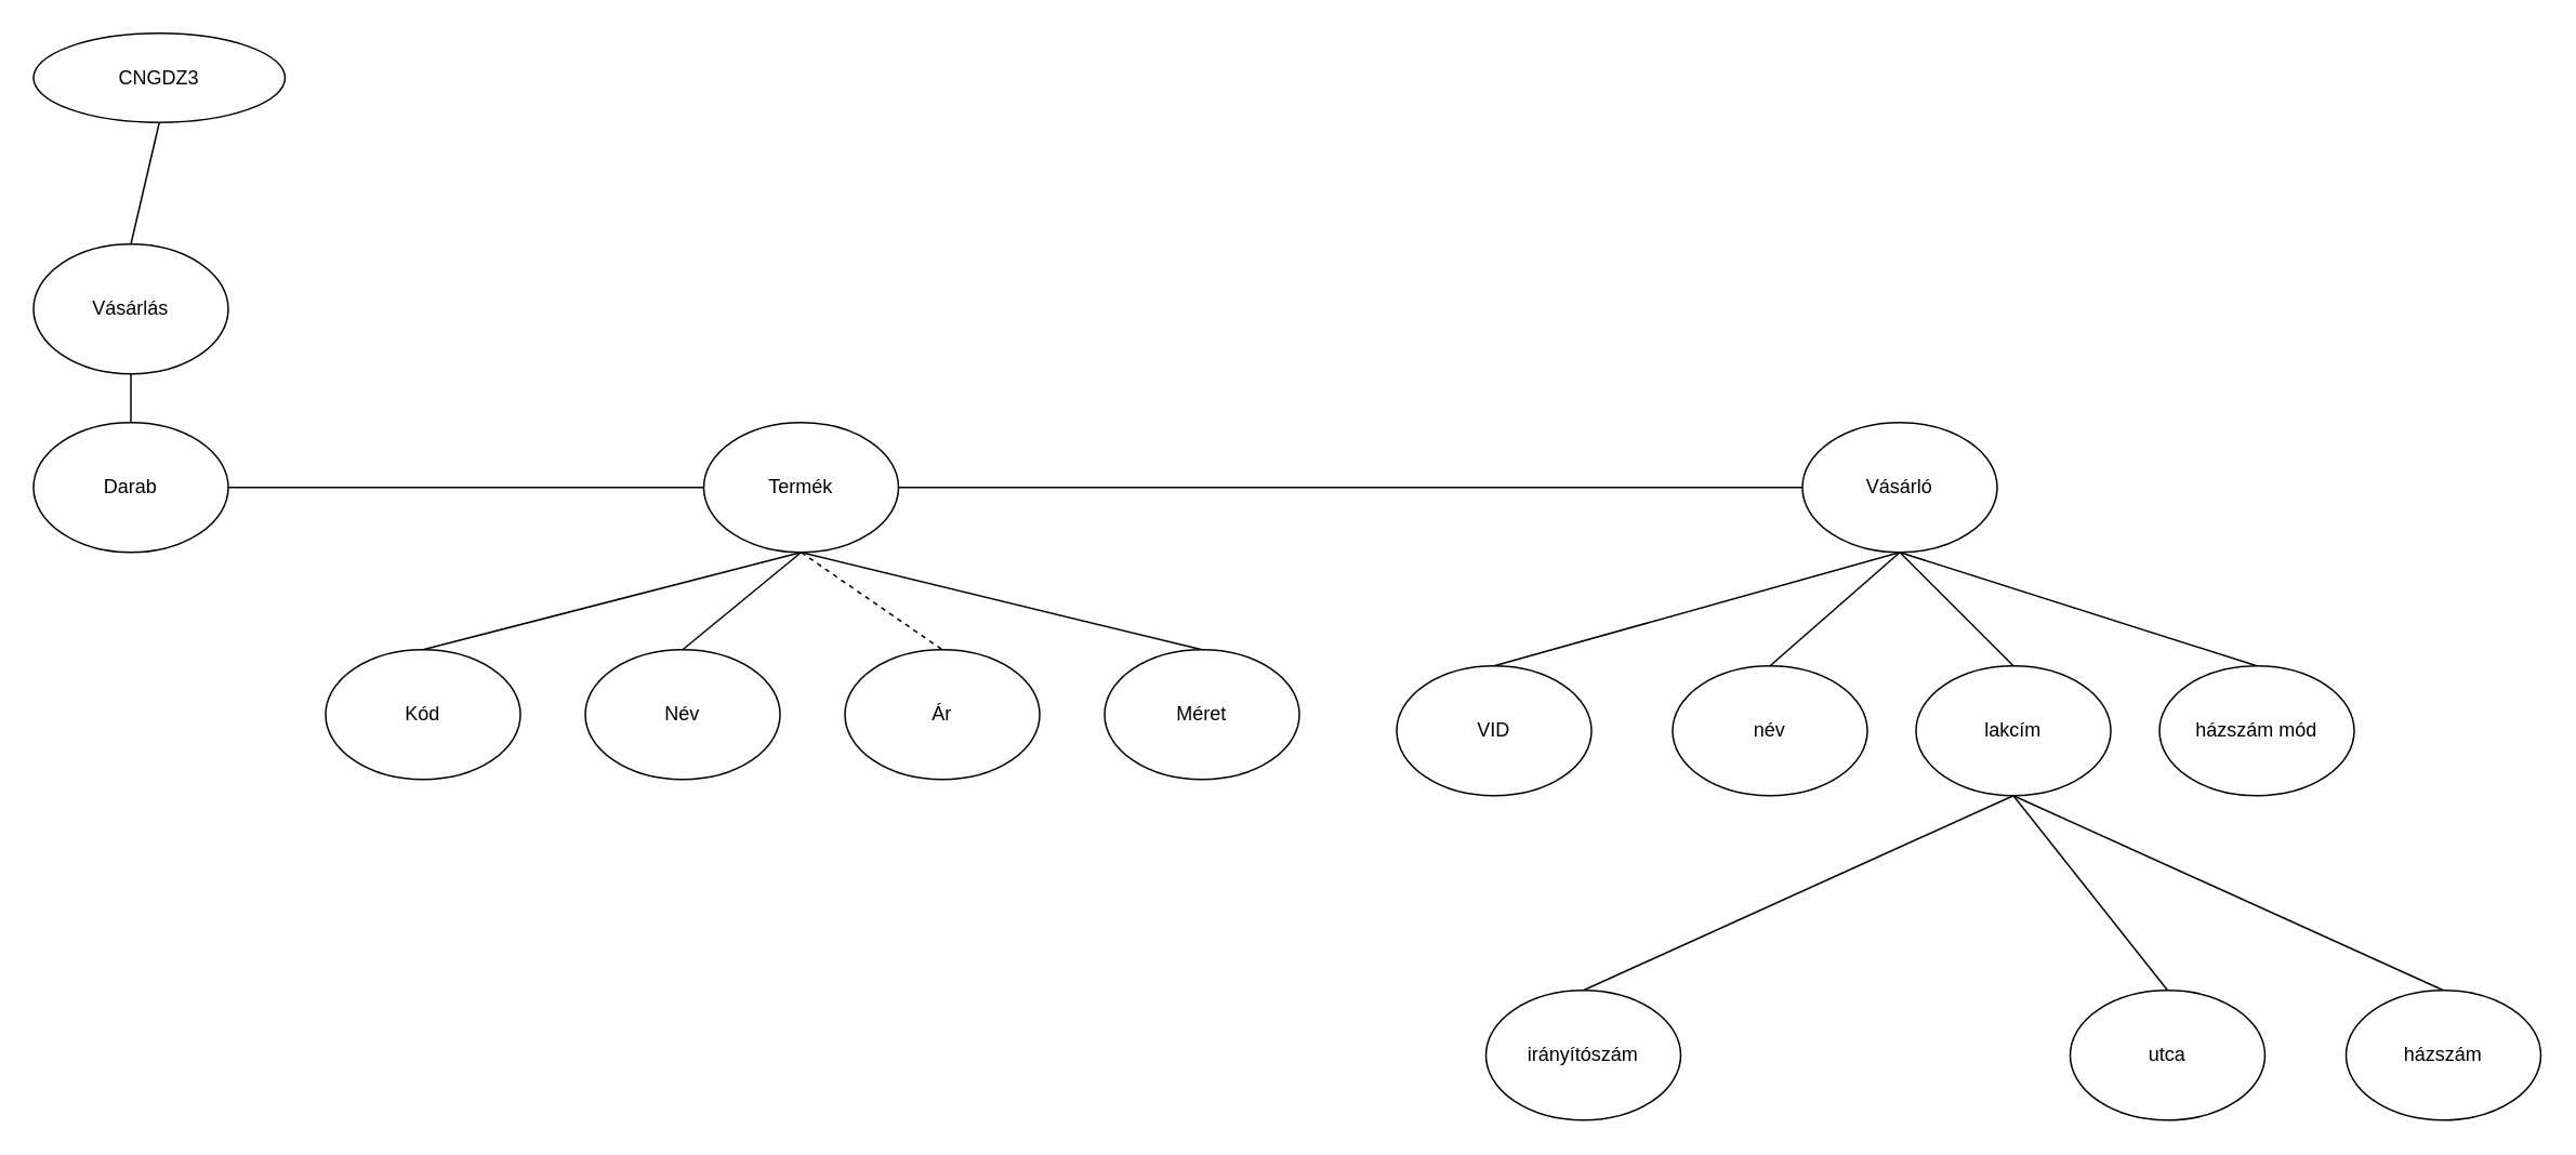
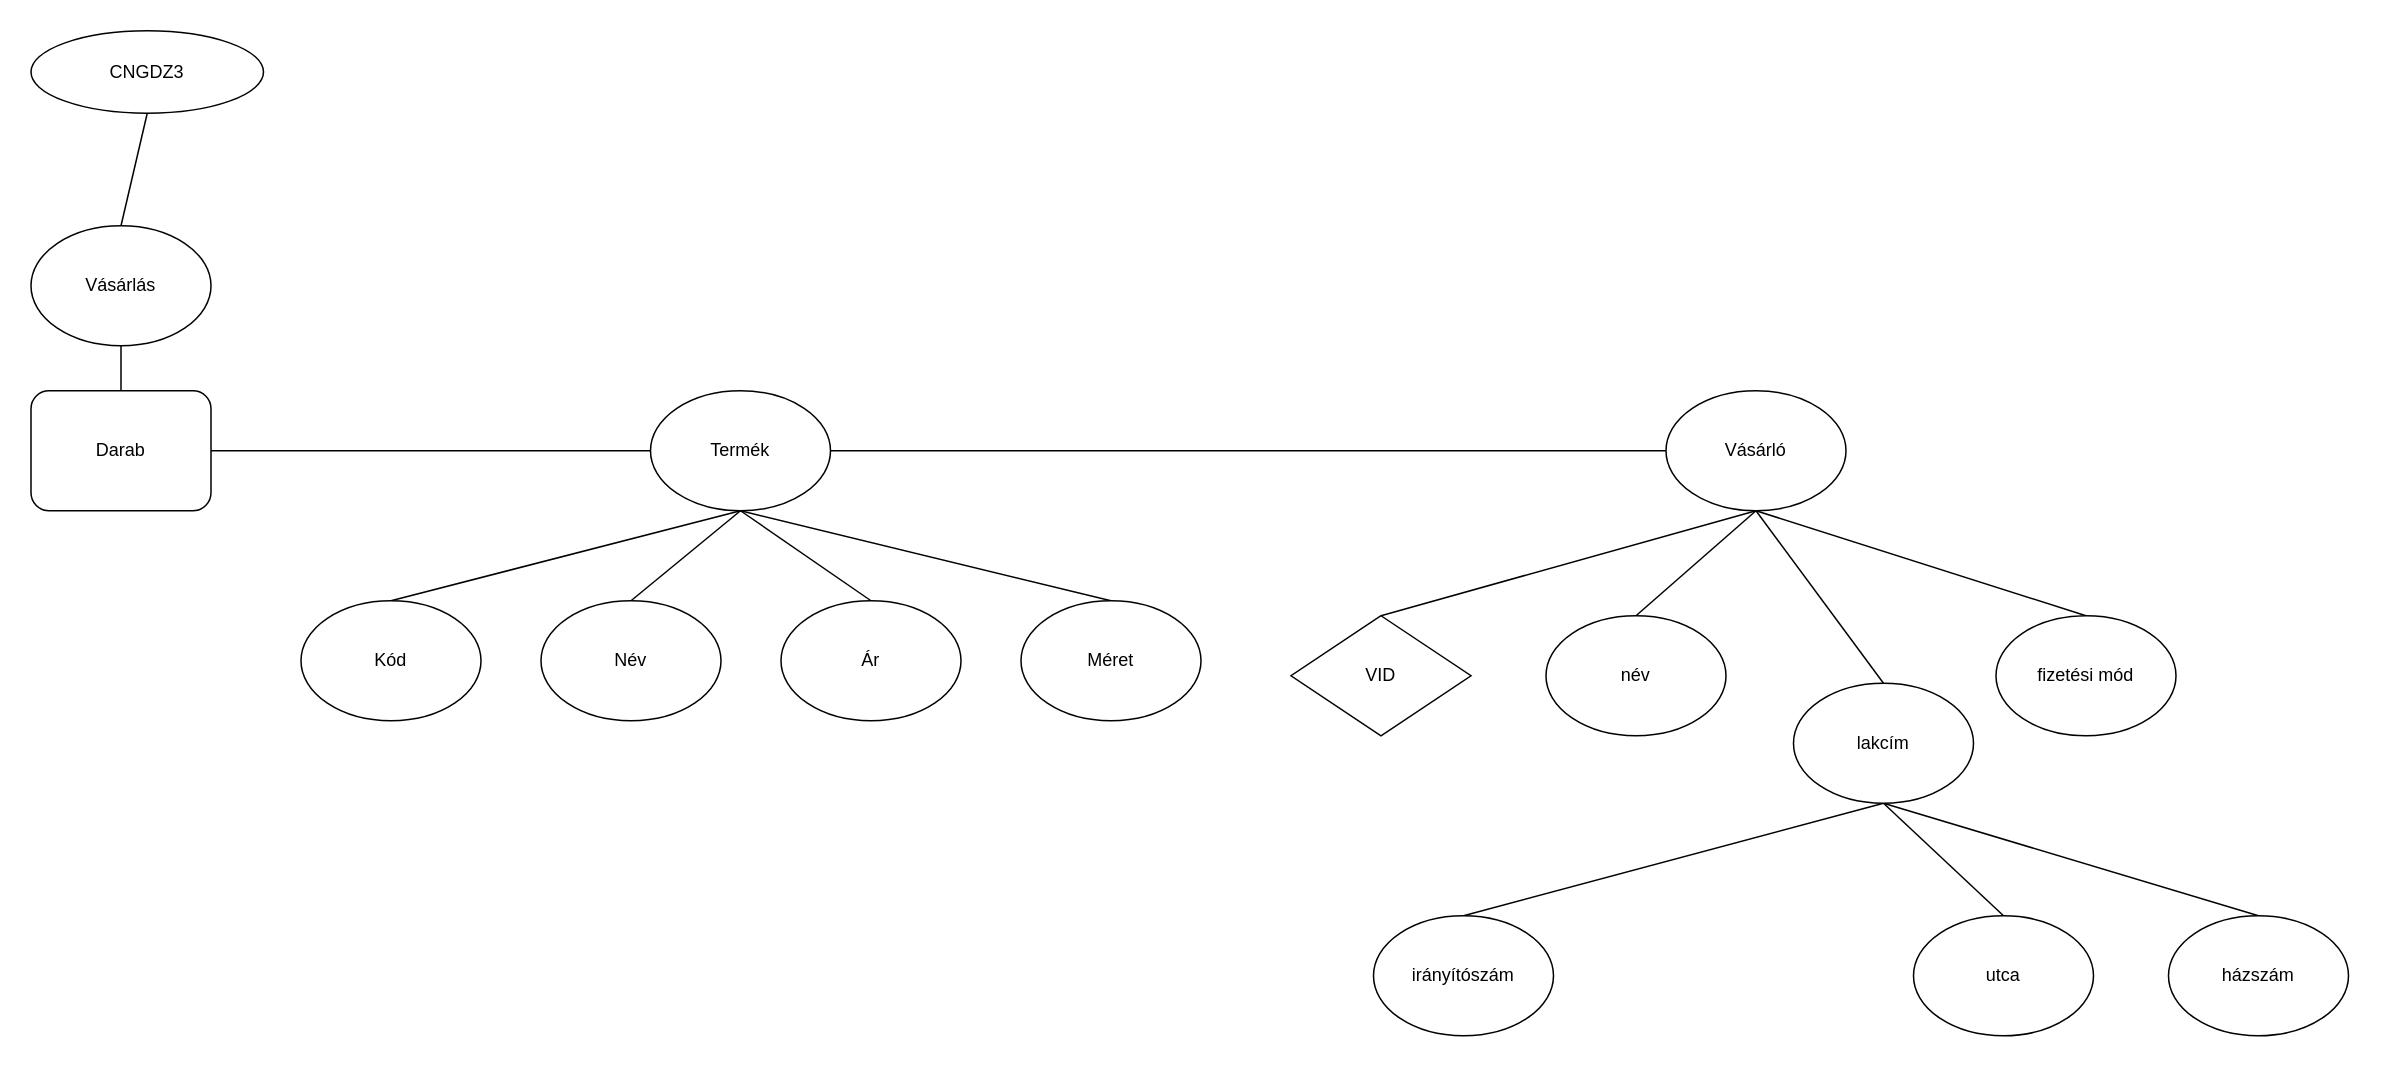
- <mxCell id="13" value="Darab" style="ellipse;whiteSpace=wrap;html=1;" parent="1" vertex="1"><mxGeometry y="260" width="120" height="80" as="geometry" x="20" /></mxCell>
+ <mxCell id="13" value="Darab" style="whiteSpace=wrap;html=1;rounded=1;" parent="1" vertex="1"><mxGeometry y="260" width="120" height="80" as="geometry" x="20" /></mxCell>
- <mxCell id="7" style="rounded=0;orthogonalLoop=1;jettySize=auto;html=1;exitX=0.5;exitY=1;exitDx=0;exitDy=0;entryX=0.5;entryY=0;entryDx=0;entryDy=0;endArrow=none;endFill=0;dashed=1;" parent="1" source="11" target="16" edge="1"><mxGeometry relative="1" as="geometry" /></mxCell>
+ <mxCell id="7" style="rounded=0;orthogonalLoop=1;jettySize=auto;html=1;exitX=0.5;exitY=1;exitDx=0;exitDy=0;entryX=0.5;entryY=0;entryDx=0;entryDy=0;endArrow=none;endFill=0;" parent="1" source="11" target="16" edge="1"><mxGeometry relative="1" as="geometry" /></mxCell>
- <mxCell id="23" value="VID" style="ellipse;whiteSpace=wrap;html=1;" parent="1" vertex="1"><mxGeometry x="860" y="410" width="120" height="80" as="geometry" /></mxCell>
+ <mxCell id="23" value="VID" style="rhombus;whiteSpace=wrap;html=1;" parent="1" vertex="1"><mxGeometry x="860" y="410" width="120" height="80" as="geometry" /></mxCell>
- <mxCell id="28" value="lakcím" style="ellipse;whiteSpace=wrap;html=1;" parent="1" vertex="1"><mxGeometry x="1180" y="410" width="120" height="80" as="geometry" /></mxCell>
+ <mxCell id="28" value="lakcím" style="ellipse;whiteSpace=wrap;html=1;" parent="1" vertex="1"><mxGeometry x="1195" y="455" width="120" height="80" as="geometry" /></mxCell>
- <mxCell id="29" value="házszám mód" style="ellipse;whiteSpace=wrap;html=1;" parent="1" vertex="1"><mxGeometry x="1330" y="410" width="120" height="80" as="geometry" /></mxCell>
+ <mxCell id="29" value="fizetési mód" style="ellipse;whiteSpace=wrap;html=1;" parent="1" vertex="1"><mxGeometry x="1330" y="410" width="120" height="80" as="geometry" /></mxCell>
